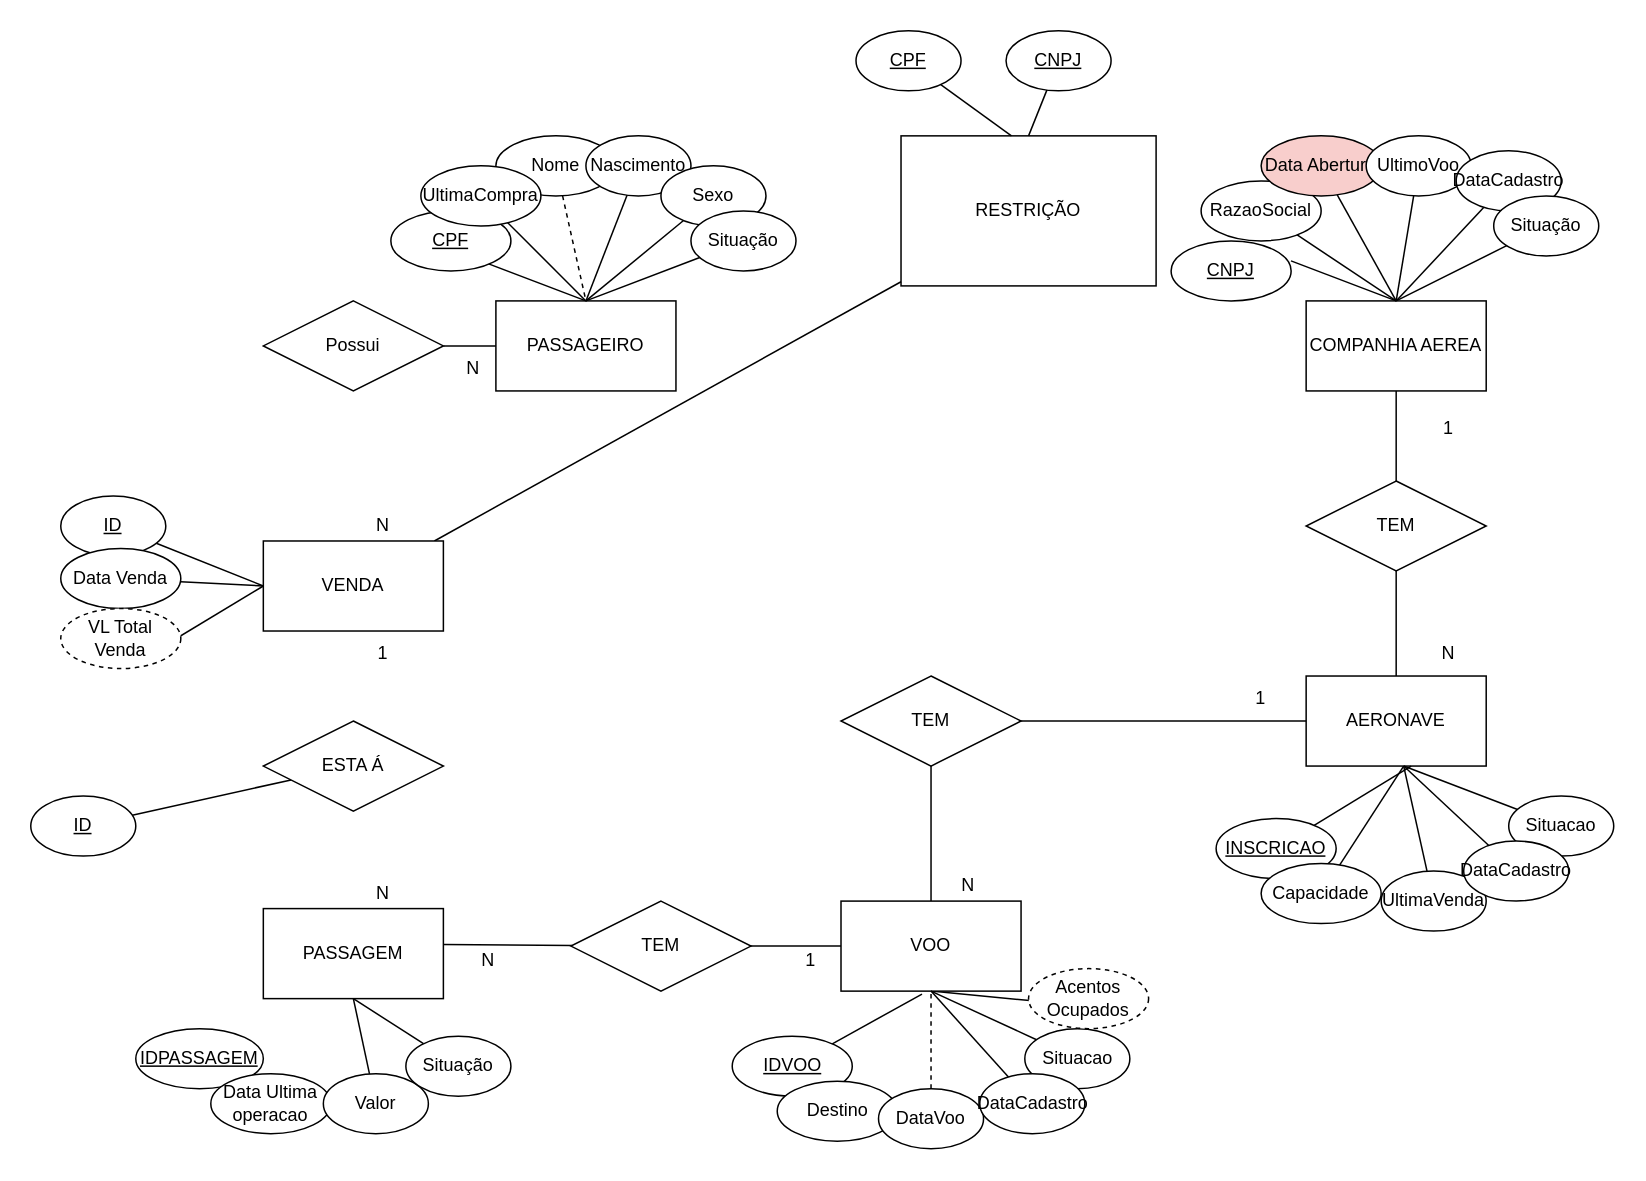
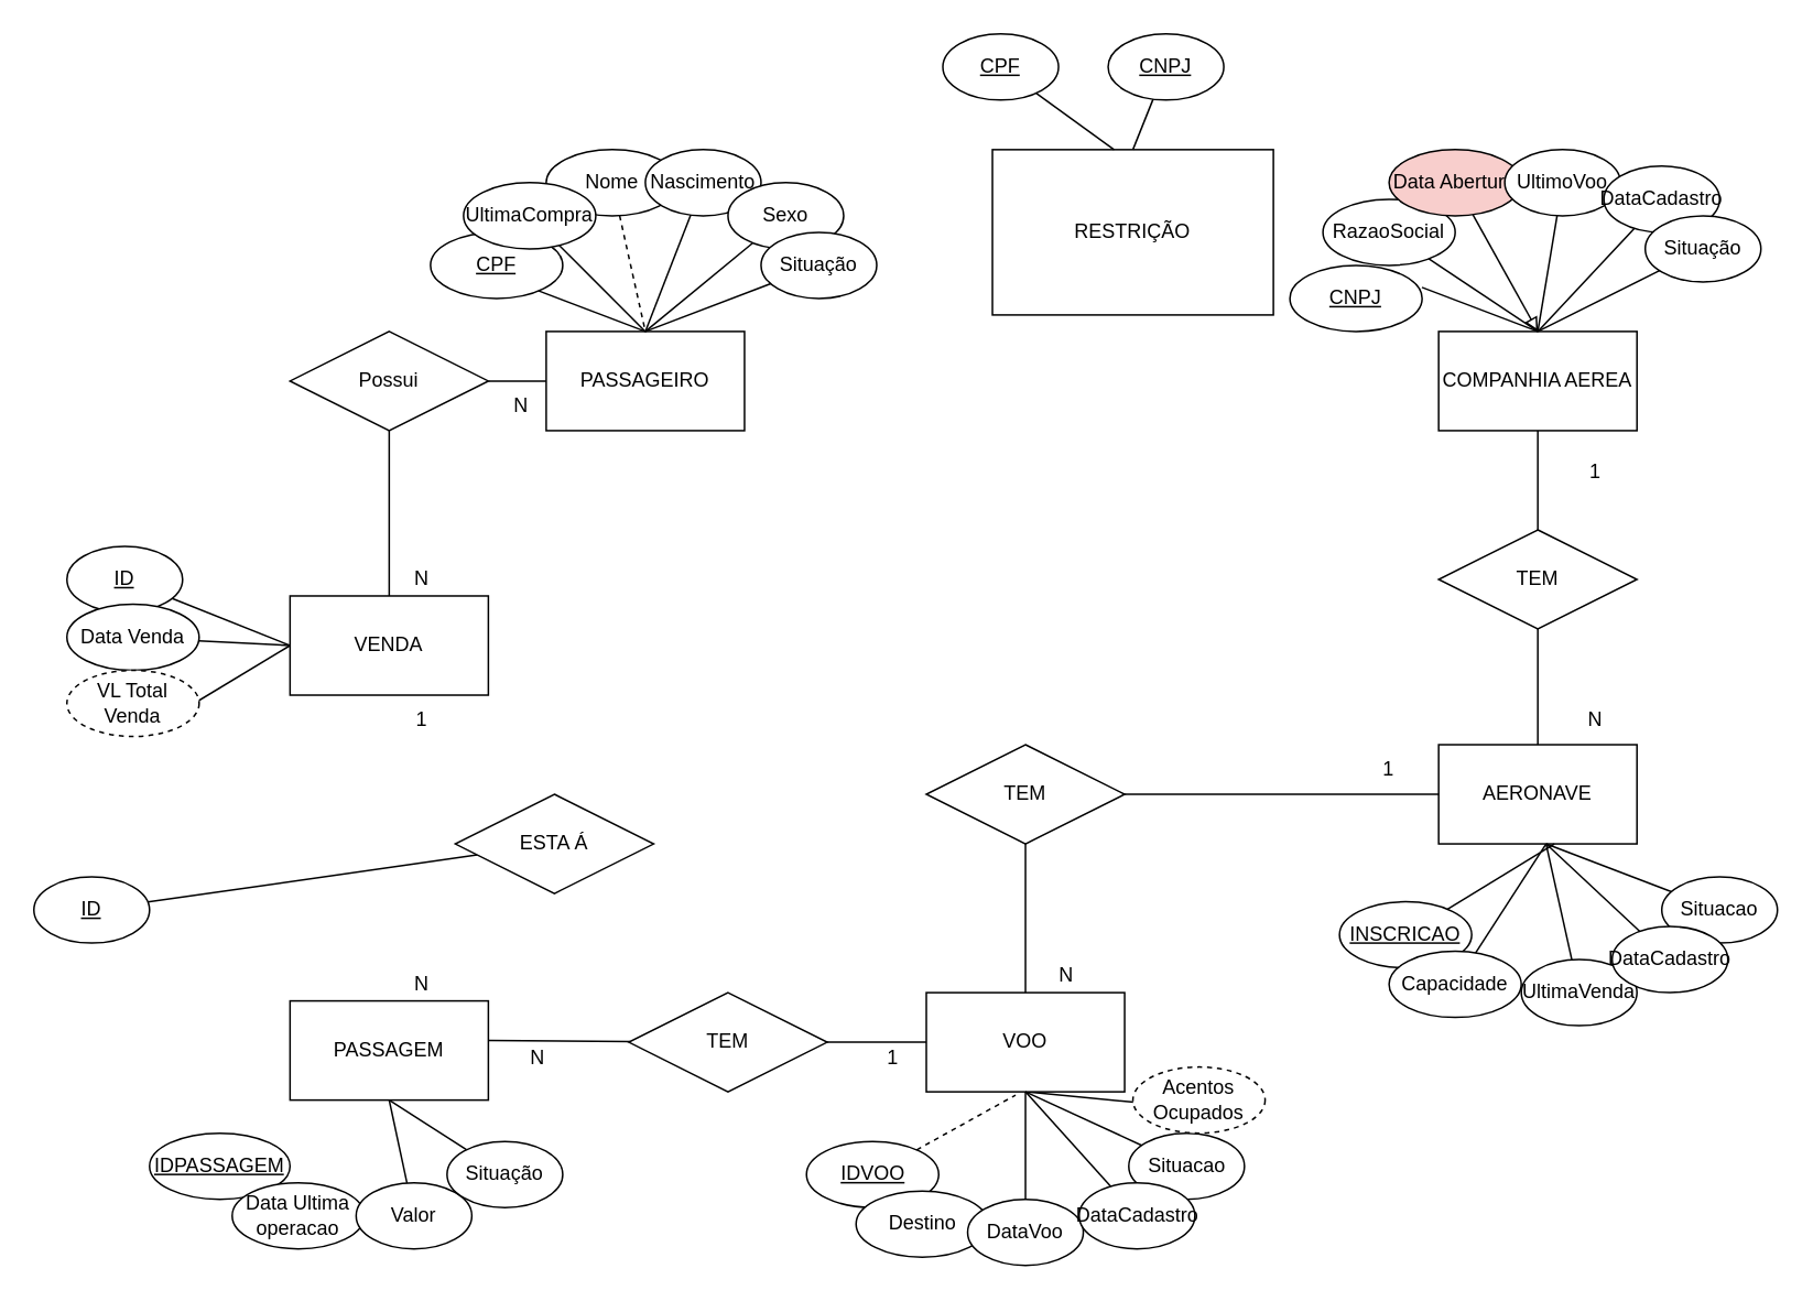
- <mxCell id="19" style="edgeStyle=none;rounded=0;orthogonalLoop=1;jettySize=auto;html=1;entryX=0.5;entryY=0;entryDx=0;entryDy=0;endArrow=none;endFill=0;" edge="1" parent="1" source="25" target="16"><mxGeometry relative="1" as="geometry" /></mxCell>
+ <mxCell id="19" style="edgeStyle=none;rounded=0;orthogonalLoop=1;jettySize=auto;html=1;entryX=0.5;entryY=0;entryDx=0;entryDy=0;endArrow=block;endFill=0;" edge="1" parent="1" source="25" target="16"><mxGeometry relative="1" as="geometry" /></mxCell>
- <mxCell id="75" style="edgeStyle=none;rounded=0;orthogonalLoop=1;jettySize=auto;html=1;endArrow=none;endFill=0;" edge="1" parent="1" source="76" target="45"><mxGeometry relative="1" as="geometry" /></mxCell>
+ <mxCell id="75" style="edgeStyle=none;rounded=0;orthogonalLoop=1;jettySize=auto;html=1;entryX=0.5;entryY=1;entryDx=0;entryDy=0;endArrow=none;endFill=0;" edge="1" parent="1" source="76" target="86"><mxGeometry relative="1" as="geometry" /></mxCell>
- <mxCell id="83" value="ESTA Á" style="shape=rhombus;perimeter=rhombusPerimeter;whiteSpace=wrap;html=1;align=center;" vertex="1" parent="1"><mxGeometry x="175" y="480" width="120" height="60" as="geometry" /></mxCell>
+ <mxCell id="83" value="ESTA Á" style="shape=rhombus;perimeter=rhombusPerimeter;whiteSpace=wrap;html=1;align=center;" vertex="1" parent="1"><mxGeometry x="275" y="480" width="120" height="60" as="geometry" /></mxCell>
- <mxCell id="51" style="edgeStyle=none;rounded=0;orthogonalLoop=1;jettySize=auto;html=1;entryX=0.45;entryY=1.033;entryDx=0;entryDy=0;entryPerimeter=0;endArrow=none;endFill=0;" edge="1" parent="1" source="52" target="50"><mxGeometry relative="1" as="geometry" /></mxCell>
+ <mxCell id="51" style="edgeStyle=none;rounded=0;orthogonalLoop=1;jettySize=auto;html=1;entryX=0.45;entryY=1.033;entryDx=0;entryDy=0;entryPerimeter=0;endArrow=none;endFill=0;dashed=1;" edge="1" parent="1" source="52" target="50"><mxGeometry relative="1" as="geometry" /></mxCell>
- <mxCell id="56" style="edgeStyle=none;rounded=0;orthogonalLoop=1;jettySize=auto;html=1;entryX=0.5;entryY=1;entryDx=0;entryDy=0;endArrow=none;endFill=0;dashed=1;" edge="1" parent="1" source="57" target="50"><mxGeometry relative="1" as="geometry" /></mxCell>
+ <mxCell id="56" style="edgeStyle=none;rounded=0;orthogonalLoop=1;jettySize=auto;html=1;entryX=0.5;entryY=1;entryDx=0;entryDy=0;endArrow=none;endFill=0;" edge="1" parent="1" source="57" target="50"><mxGeometry relative="1" as="geometry" /></mxCell>
